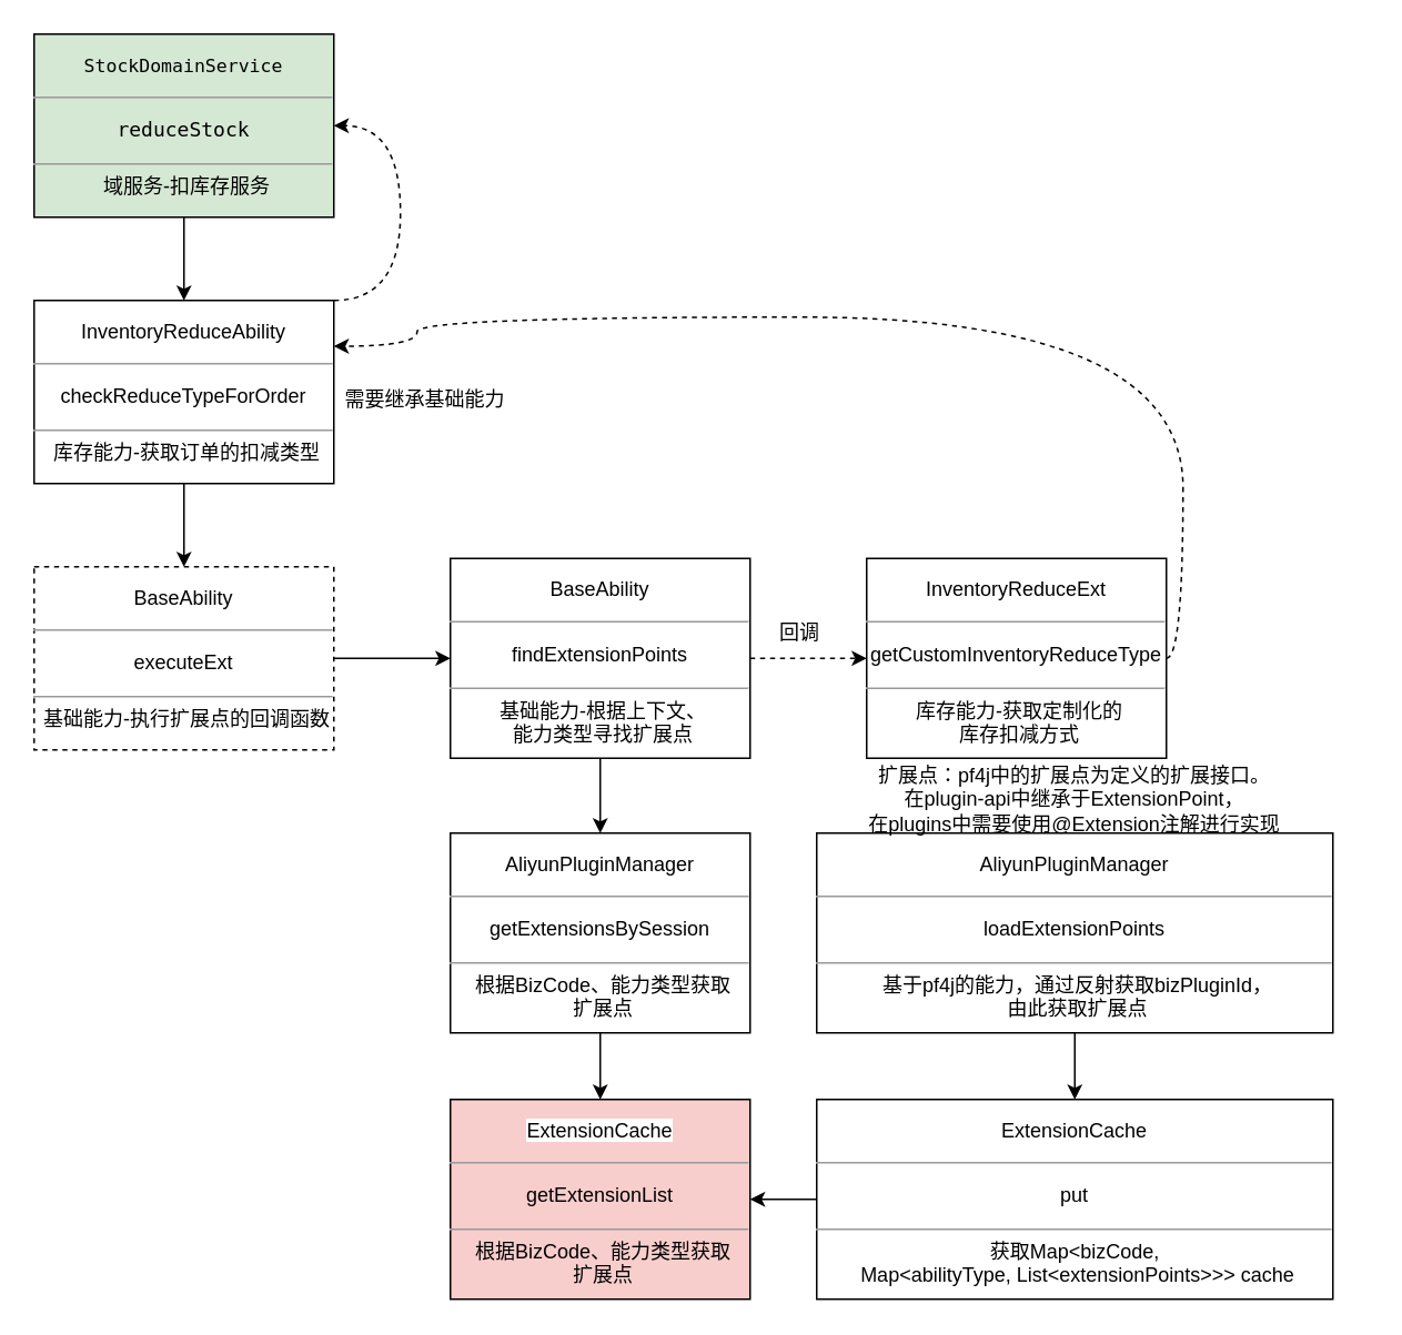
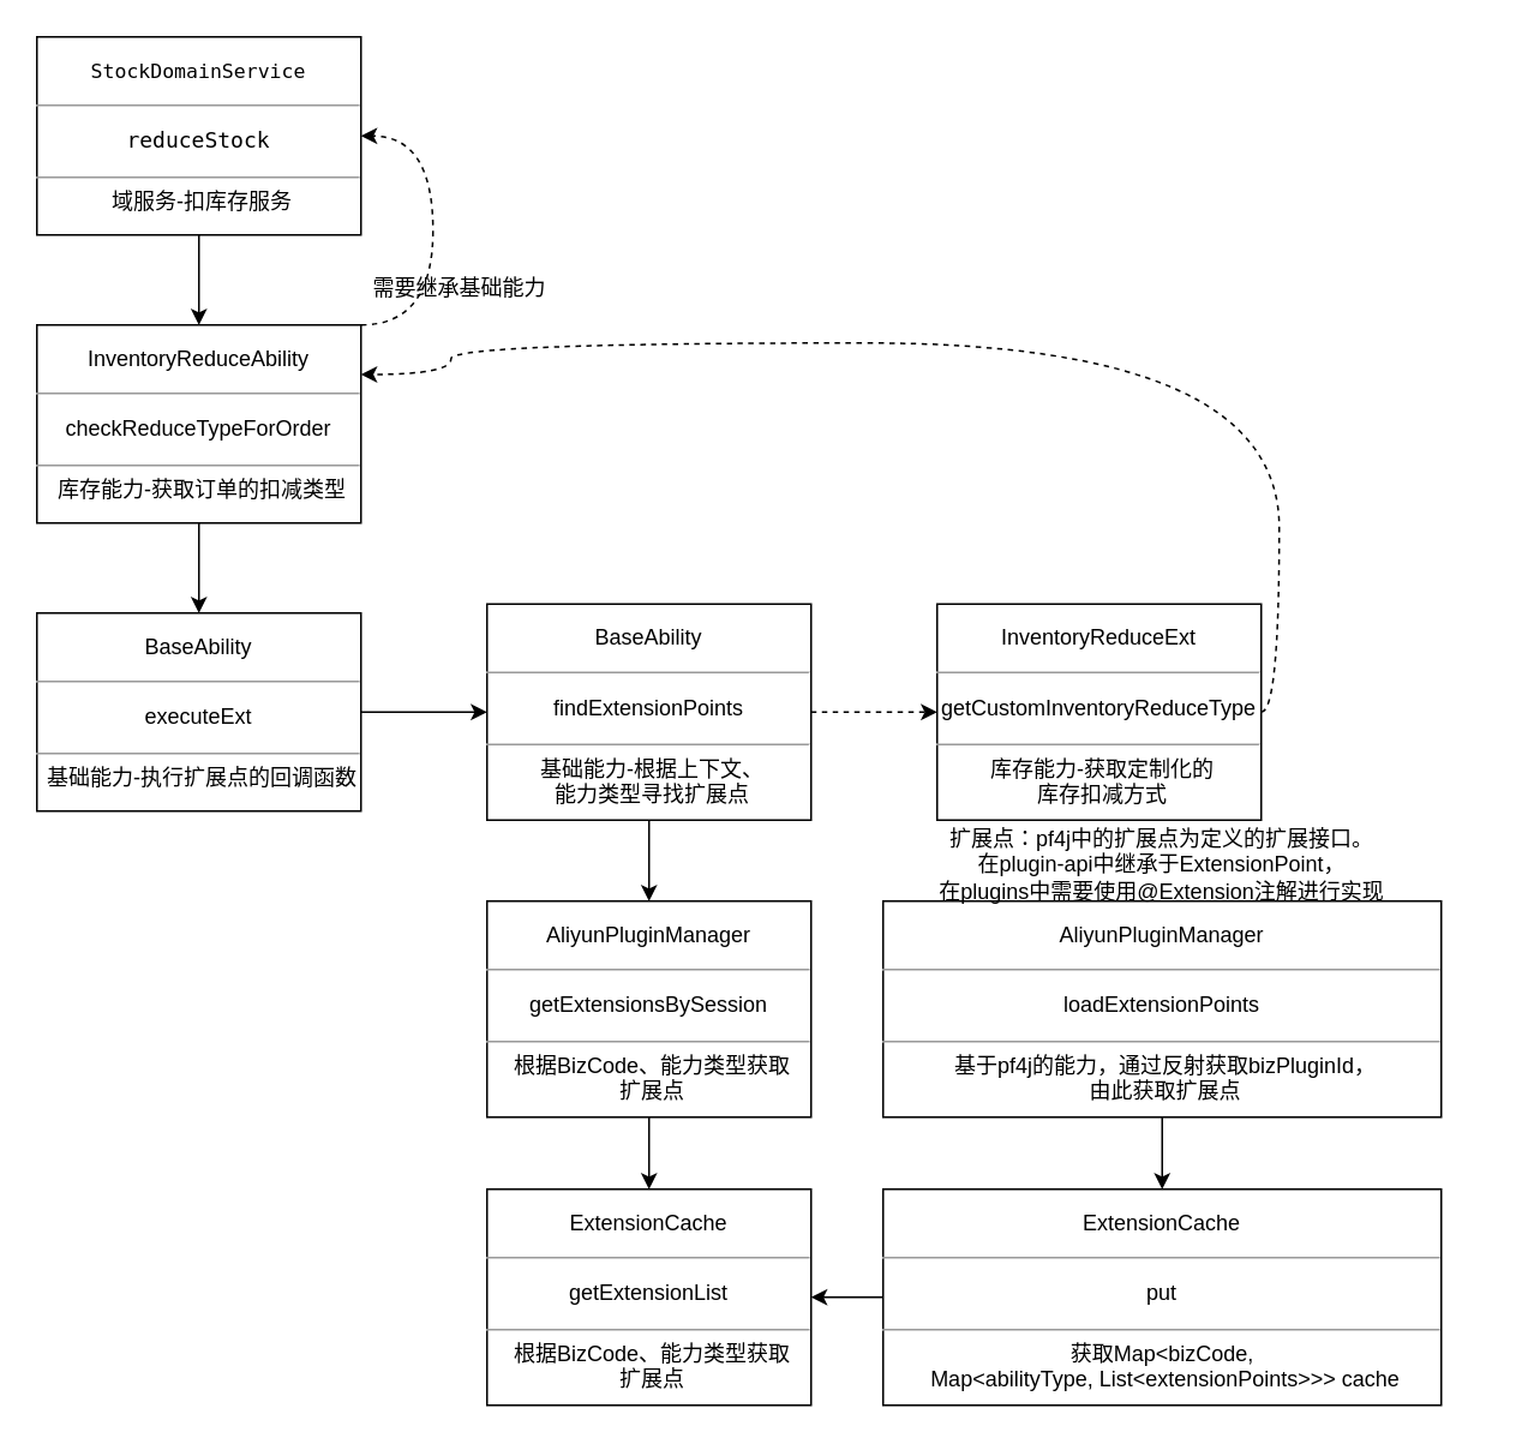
- <mxCell id="3" value="&lt;pre style=&quot;text-align: center ; font-family: &amp;#34;menlo&amp;#34; , monospace&quot;&gt;&lt;font style=&quot;font-size: 11px&quot;&gt;StockDomainService&lt;/font&gt;&lt;/pre&gt;&lt;hr size=&quot;1&quot; style=&quot;text-align: center&quot;&gt;&lt;pre style=&quot;text-align: center ; font-family: &amp;#34;menlo&amp;#34; , monospace&quot;&gt;&lt;font style=&quot;font-size: 12px&quot;&gt;reduceStock&lt;/font&gt;&lt;/pre&gt;&lt;hr size=&quot;1&quot;&gt;&lt;p style=&quot;text-align: center ; margin: 0px 0px 0px 4px&quot;&gt;域服务-扣库存服务&lt;/p&gt;" style="verticalAlign=top;align=left;overflow=fill;fontSize=12;fontFamily=Helvetica;html=1;rounded=0;shadow=0;comic=0;labelBackgroundColor=none;strokeWidth=1;fillColor=#d5e8d4;" vertex="1" parent="1"><mxGeometry x="20" y="20" width="180" height="110" as="geometry" /></mxCell>
+ <mxCell id="3" value="&lt;pre style=&quot;text-align: center ; font-family: &amp;#34;menlo&amp;#34; , monospace&quot;&gt;&lt;font style=&quot;font-size: 11px&quot;&gt;StockDomainService&lt;/font&gt;&lt;/pre&gt;&lt;hr size=&quot;1&quot; style=&quot;text-align: center&quot;&gt;&lt;pre style=&quot;text-align: center ; font-family: &amp;#34;menlo&amp;#34; , monospace&quot;&gt;&lt;font style=&quot;font-size: 12px&quot;&gt;reduceStock&lt;/font&gt;&lt;/pre&gt;&lt;hr size=&quot;1&quot;&gt;&lt;p style=&quot;text-align: center ; margin: 0px 0px 0px 4px&quot;&gt;域服务-扣库存服务&lt;/p&gt;" style="verticalAlign=top;align=left;overflow=fill;fontSize=12;fontFamily=Helvetica;html=1;rounded=0;shadow=0;comic=0;labelBackgroundColor=none;strokeWidth=1" vertex="1" parent="1"><mxGeometry x="20" y="20" width="180" height="110" as="geometry" /></mxCell>
- <mxCell id="22" value="需要继承基础能力" style="text;html=1;strokeColor=none;fillColor=none;align=center;verticalAlign=middle;whiteSpace=wrap;rounded=0;" vertex="1" parent="1"><mxGeometry x="200" y="230" width="110" height="20" as="geometry" /></mxCell>
+ <mxCell id="22" value="需要继承基础能力" style="text;html=1;strokeColor=none;fillColor=none;align=center;verticalAlign=middle;whiteSpace=wrap;rounded=0;" vertex="1" parent="1"><mxGeometry x="200" y="150" width="110" height="20" as="geometry" /></mxCell>
- <mxCell id="21" value="回调" style="text;html=1;strokeColor=none;fillColor=none;align=center;verticalAlign=middle;whiteSpace=wrap;rounded=0;" vertex="1" parent="1"><mxGeometry x="460" y="370" width="40" height="20" as="geometry" /></mxCell>
- <mxCell id="8" value="&lt;pre style=&quot;text-align: center&quot;&gt;&lt;pre&gt;&lt;span style=&quot;background-color: rgb(255 , 255 , 255)&quot;&gt;&lt;font style=&quot;font-size: 12px&quot; face=&quot;Helvetica&quot;&gt;BaseAbility&lt;/font&gt;&lt;/span&gt;&lt;/pre&gt;&lt;/pre&gt;&lt;hr size=&quot;1&quot; style=&quot;text-align: center&quot;&gt;&lt;pre style=&quot;text-align: center&quot;&gt;&lt;font face=&quot;Helvetica&quot;&gt;executeExt&lt;/font&gt;&lt;/pre&gt;&lt;hr size=&quot;1&quot;&gt;&lt;p style=&quot;text-align: center ; margin: 0px 0px 0px 4px&quot;&gt;基础能力-执行扩展点的回调函数&lt;/p&gt;" style="verticalAlign=top;align=left;overflow=fill;fontSize=12;fontFamily=Helvetica;html=1;rounded=0;shadow=0;comic=0;labelBackgroundColor=none;strokeWidth=1;dashed=1;" vertex="1" parent="1"><mxGeometry x="20" y="340" width="180" height="110" as="geometry" /></mxCell>
+ <mxCell id="8" value="&lt;pre style=&quot;text-align: center&quot;&gt;&lt;pre&gt;&lt;span style=&quot;background-color: rgb(255 , 255 , 255)&quot;&gt;&lt;font style=&quot;font-size: 12px&quot; face=&quot;Helvetica&quot;&gt;BaseAbility&lt;/font&gt;&lt;/span&gt;&lt;/pre&gt;&lt;/pre&gt;&lt;hr size=&quot;1&quot; style=&quot;text-align: center&quot;&gt;&lt;pre style=&quot;text-align: center&quot;&gt;&lt;font face=&quot;Helvetica&quot;&gt;executeExt&lt;/font&gt;&lt;/pre&gt;&lt;hr size=&quot;1&quot;&gt;&lt;p style=&quot;text-align: center ; margin: 0px 0px 0px 4px&quot;&gt;基础能力-执行扩展点的回调函数&lt;/p&gt;" style="verticalAlign=top;align=left;overflow=fill;fontSize=12;fontFamily=Helvetica;html=1;rounded=0;shadow=0;comic=0;labelBackgroundColor=none;strokeWidth=1" vertex="1" parent="1"><mxGeometry x="20" y="340" width="180" height="110" as="geometry" /></mxCell>
- <mxCell id="14" value="&lt;pre&gt;&lt;pre&gt;&lt;font face=&quot;Helvetica&quot;&gt;&lt;span style=&quot;background-color: rgb(255 , 255 , 255)&quot;&gt;ExtensionCache&lt;/span&gt;&lt;/font&gt;&lt;/pre&gt;&lt;/pre&gt;&lt;hr size=&quot;1&quot;&gt;&lt;pre&gt;&lt;font face=&quot;helvetica&quot;&gt;getExtensionList&lt;/font&gt;&lt;/pre&gt;&lt;hr size=&quot;1&quot;&gt;&lt;p style=&quot;margin: 0px 0px 0px 4px&quot;&gt;根据BizCode、能力类型获取&lt;/p&gt;&lt;p style=&quot;margin: 0px 0px 0px 4px&quot;&gt;扩展点&lt;/p&gt;" style="verticalAlign=top;align=center;overflow=fill;fontSize=12;fontFamily=Helvetica;html=1;rounded=0;shadow=0;comic=0;labelBackgroundColor=none;strokeWidth=1;fillColor=#f8cecc;" vertex="1" parent="1"><mxGeometry x="270" y="660" width="180" height="120" as="geometry" /></mxCell>
+ <mxCell id="14" value="&lt;pre&gt;&lt;pre&gt;&lt;font face=&quot;Helvetica&quot;&gt;&lt;span style=&quot;background-color: rgb(255 , 255 , 255)&quot;&gt;ExtensionCache&lt;/span&gt;&lt;/font&gt;&lt;/pre&gt;&lt;/pre&gt;&lt;hr size=&quot;1&quot;&gt;&lt;pre&gt;&lt;font face=&quot;helvetica&quot;&gt;getExtensionList&lt;/font&gt;&lt;/pre&gt;&lt;hr size=&quot;1&quot;&gt;&lt;p style=&quot;margin: 0px 0px 0px 4px&quot;&gt;根据BizCode、能力类型获取&lt;/p&gt;&lt;p style=&quot;margin: 0px 0px 0px 4px&quot;&gt;扩展点&lt;/p&gt;" style="verticalAlign=top;align=center;overflow=fill;fontSize=12;fontFamily=Helvetica;html=1;rounded=0;shadow=0;comic=0;labelBackgroundColor=none;strokeWidth=1" vertex="1" parent="1"><mxGeometry x="270" y="660" width="180" height="120" as="geometry" /></mxCell>
